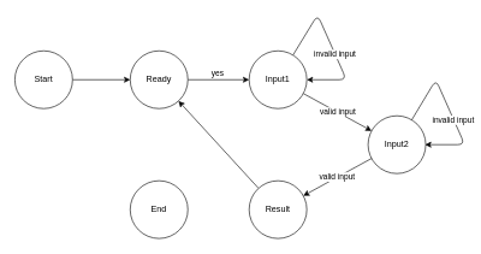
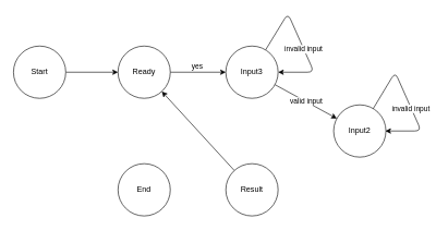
- <mxCell id="10" value="Input1" style="ellipse;whiteSpace=wrap;html=1;aspect=fixed;" parent="1" vertex="1"><mxGeometry x="345" y="70" width="80" height="80" as="geometry" /></mxCell>
+ <mxCell id="10" value="Input3" style="ellipse;whiteSpace=wrap;html=1;aspect=fixed;" parent="1" vertex="1"><mxGeometry x="345" y="70" width="80" height="80" as="geometry" /></mxCell>
- <mxCell id="14" value="valid input" style="edgeStyle=none;html=1;" edge="1" parent="1" source="15" target="12"><mxGeometry relative="1" as="geometry" /></mxCell>
